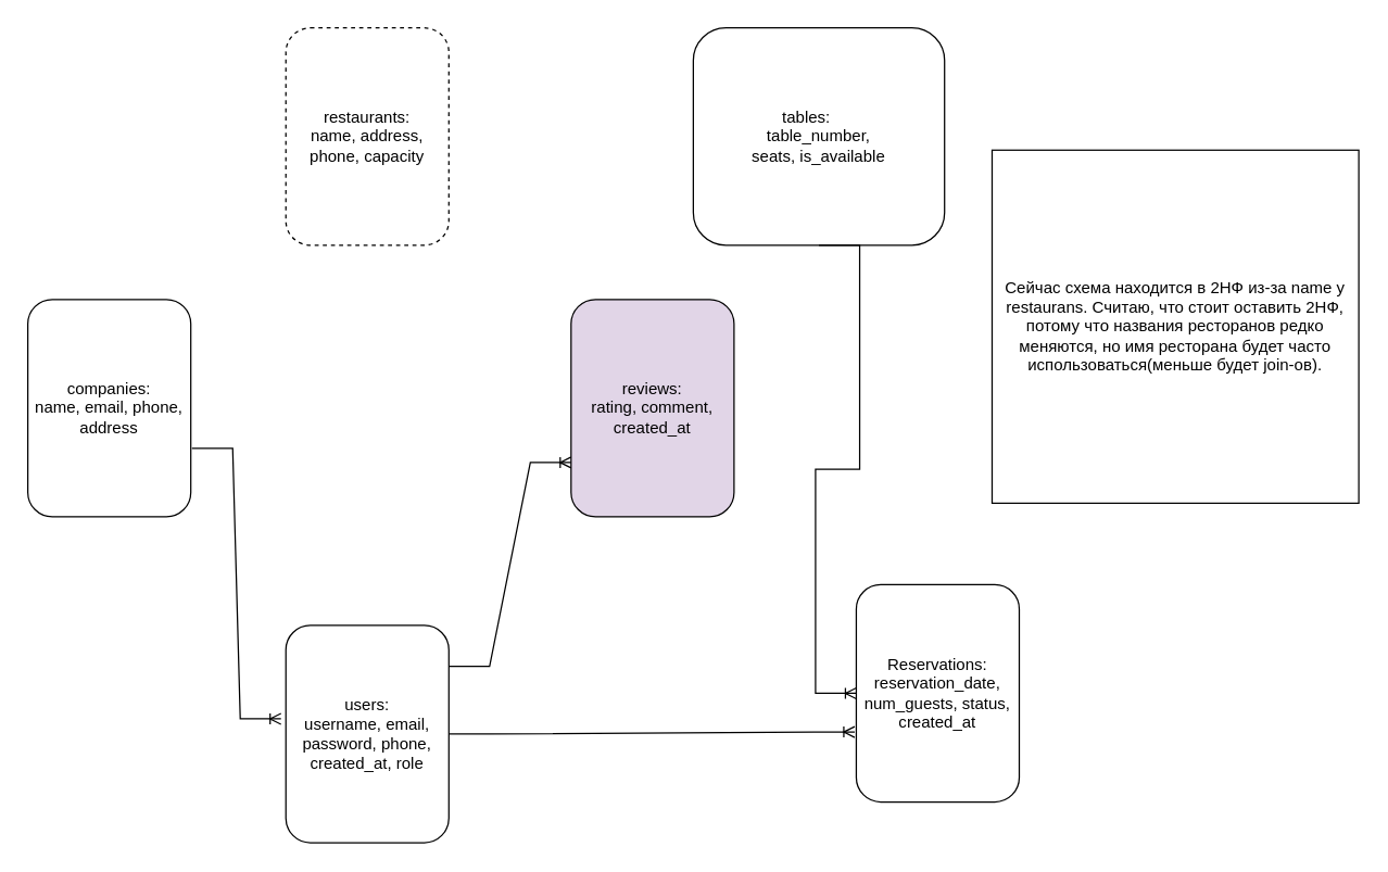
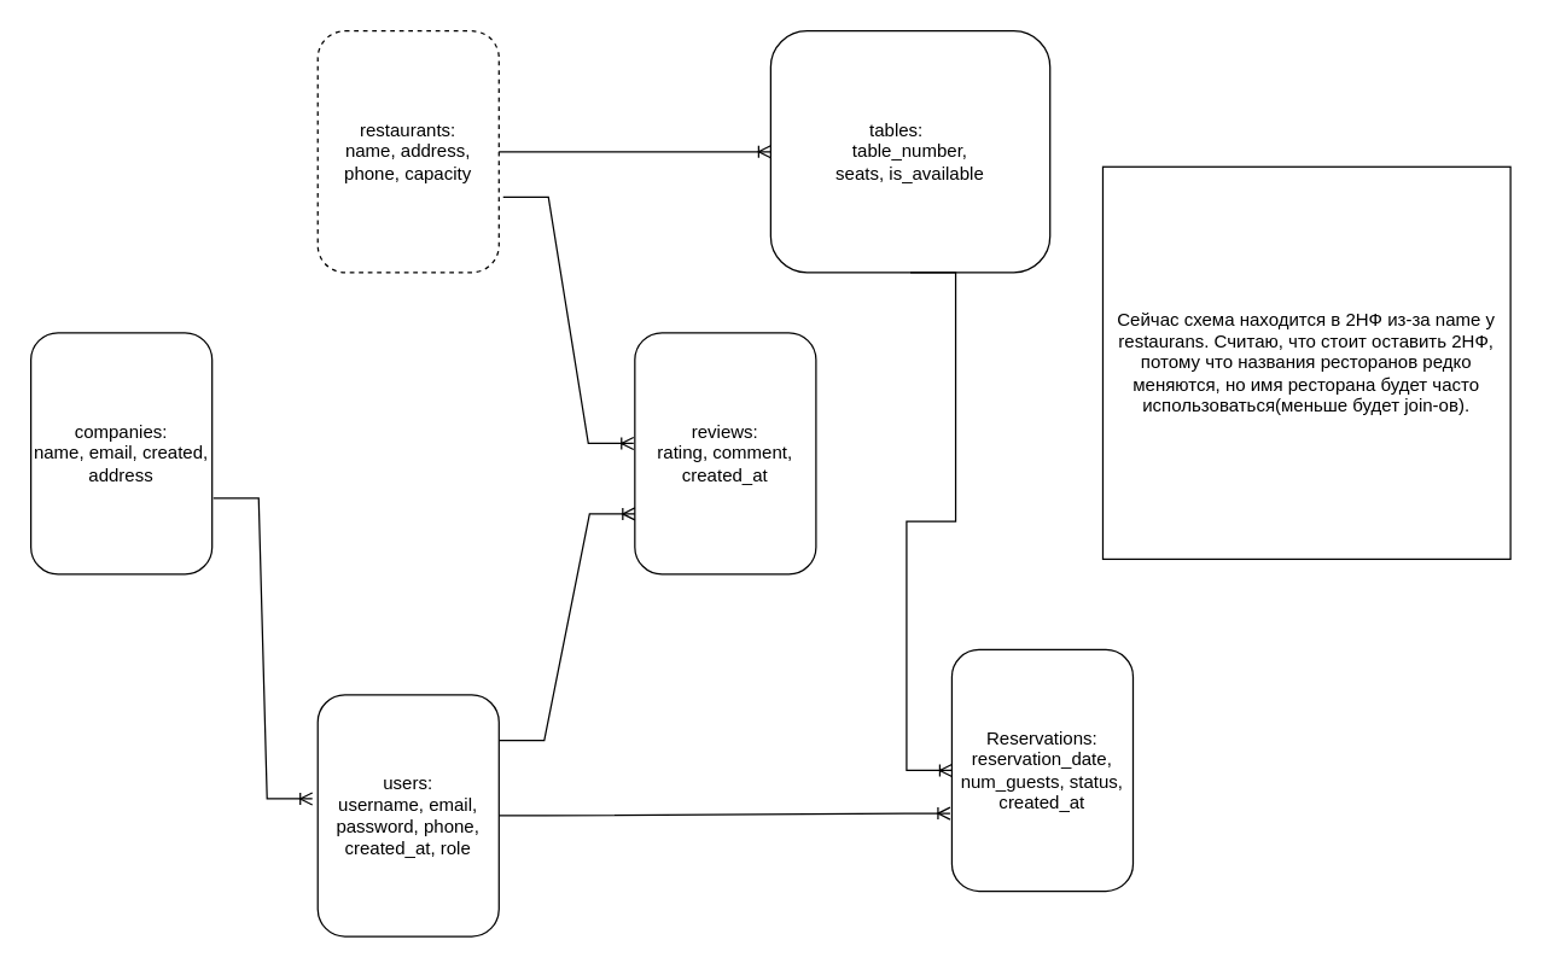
+ <mxCell id="8" value="" style="edgeStyle=entityRelationEdgeStyle;fontSize=12;html=1;endArrow=ERoneToMany;rounded=0;exitX=1;exitY=0.5;exitDx=0;exitDy=0;entryX=0;entryY=0.5;entryDx=0;entryDy=0;" parent="1" source="3" target="5" edge="1"><mxGeometry width="100" height="100" relative="1" as="geometry"><mxPoint x="340" y="320" as="sourcePoint" /><mxPoint x="440" y="220" as="targetPoint" /></mxGeometry></mxCell>
+ <mxCell id="9" value="" style="edgeStyle=entityRelationEdgeStyle;fontSize=12;html=1;endArrow=ERoneToMany;rounded=0;exitX=1.023;exitY=0.688;exitDx=0;exitDy=0;entryX=-0.007;entryY=0.458;entryDx=0;entryDy=0;entryPerimeter=0;exitPerimeter=0;" parent="1" source="3" target="4" edge="1"><mxGeometry width="100" height="100" relative="1" as="geometry"><mxPoint x="320" y="100" as="sourcePoint" /><mxPoint x="500" y="100" as="targetPoint" /><Array as="points"><mxPoint x="310" y="90" /></Array></mxGeometry></mxCell>
- <mxCell id="6" value="companies:&lt;div&gt;name, email, phone, address&lt;/div&gt;" style="rounded=1;whiteSpace=wrap;html=1;" parent="1" vertex="1"><mxGeometry x="20" y="220" width="120" height="160" as="geometry" /></mxCell>
+ <mxCell id="6" value="companies:&lt;div&gt;name, email, created, address&lt;/div&gt;" style="rounded=1;whiteSpace=wrap;html=1;" parent="1" vertex="1"><mxGeometry x="20" y="220" width="120" height="160" as="geometry" /></mxCell>
- <mxCell id="4" value="&lt;div&gt;reviews:&lt;/div&gt;&lt;div&gt;rating, comment, created_at&lt;/div&gt;" style="rounded=1;whiteSpace=wrap;html=1;fillColor=#e1d5e7;" parent="1" vertex="1"><mxGeometry x="420" y="220" width="120" height="160" as="geometry" /></mxCell>
+ <mxCell id="4" value="&lt;div&gt;reviews:&lt;/div&gt;&lt;div&gt;rating, comment, created_at&lt;/div&gt;" style="rounded=1;whiteSpace=wrap;html=1;" parent="1" vertex="1"><mxGeometry x="420" y="220" width="120" height="160" as="geometry" /></mxCell>
